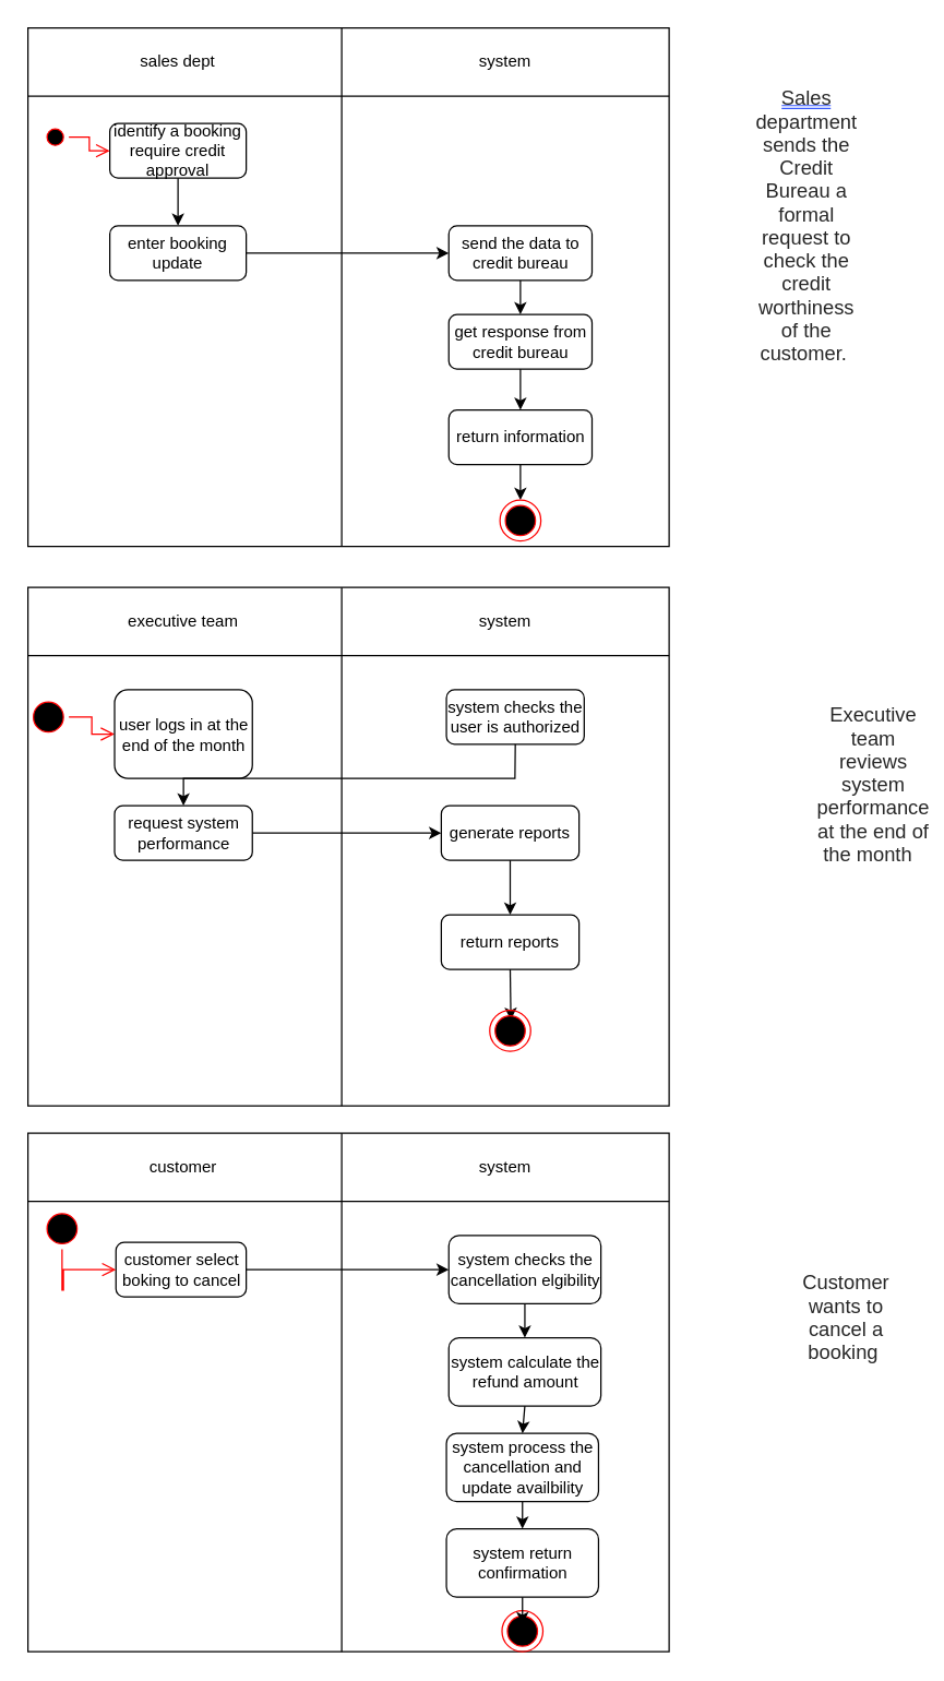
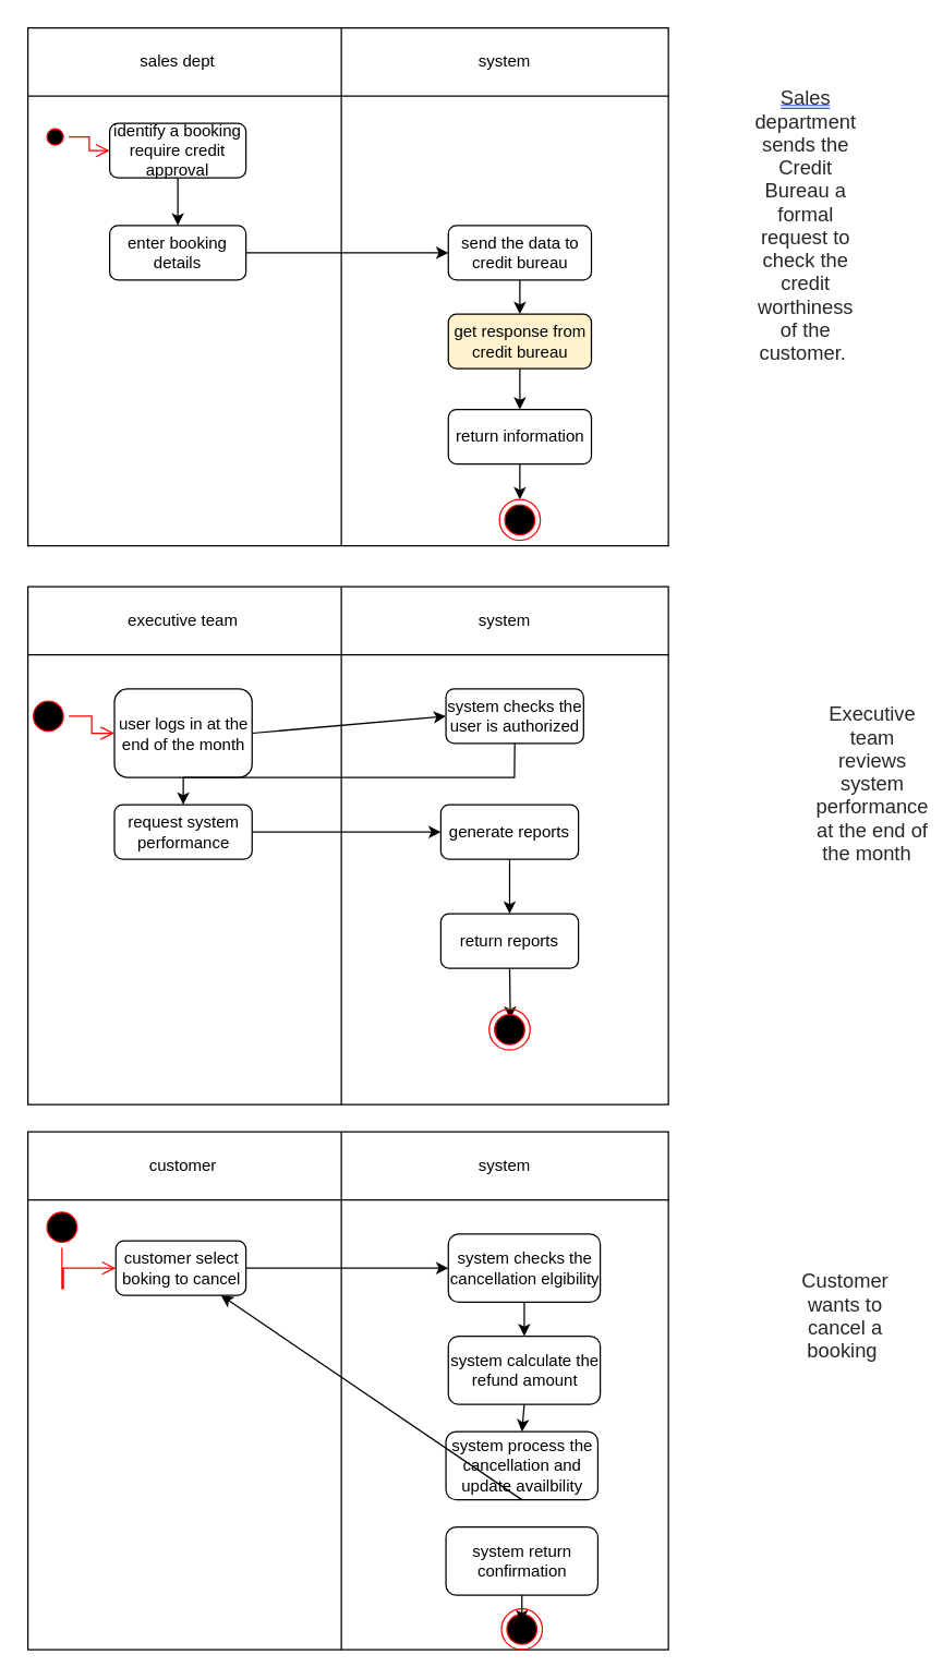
- <mxCell id="8" value="enter booking update" style="rounded=1;whiteSpace=wrap;html=1;" vertex="1" parent="1"><mxGeometry x="80" y="165" width="100" height="40" as="geometry" /></mxCell>
+ <mxCell id="8" value="enter booking details" style="rounded=1;whiteSpace=wrap;html=1;" vertex="1" parent="1"><mxGeometry x="80" y="165" width="100" height="40" as="geometry" /></mxCell>
- <mxCell id="41" value="get response from credit bureau" style="rounded=1;whiteSpace=wrap;html=1;" vertex="1" parent="1"><mxGeometry x="328.5" y="230" width="105" height="40" as="geometry" /></mxCell>
+ <mxCell id="41" value="get response from credit bureau" style="rounded=1;whiteSpace=wrap;html=1;fillColor=#fff2cc;" vertex="1" parent="1"><mxGeometry x="328.5" y="230" width="105" height="40" as="geometry" /></mxCell>
+ <mxCell id="47" value="" style="endArrow=classic;html=1;rounded=0;exitX=1;exitY=0.5;exitDx=0;exitDy=0;entryX=0;entryY=0.5;entryDx=0;entryDy=0;" edge="1" parent="1" source="45" target="46"><mxGeometry width="50" height="50" relative="1" as="geometry"><mxPoint x="310" y="610" as="sourcePoint" /><mxPoint x="360" y="560" as="targetPoint" /></mxGeometry></mxCell>
- <mxCell id="36" value="" style="endArrow=classic;html=1;rounded=0;exitX=0.5;exitY=1;exitDx=0;exitDy=0;" edge="1" parent="1" source="31" target="32"><mxGeometry width="50" height="50" relative="1" as="geometry"><mxPoint x="320" y="1090" as="sourcePoint" /><mxPoint x="370" y="1040" as="targetPoint" /></mxGeometry></mxCell>
+ <mxCell id="36" value="" style="endArrow=classic;html=1;rounded=0;exitX=0.5;exitY=1;exitDx=0;exitDy=0;" edge="1" parent="1" source="31" target="28"><mxGeometry width="50" height="50" relative="1" as="geometry"><mxPoint x="320" y="1090" as="sourcePoint" /><mxPoint x="370" y="1040" as="targetPoint" /></mxGeometry></mxCell>
